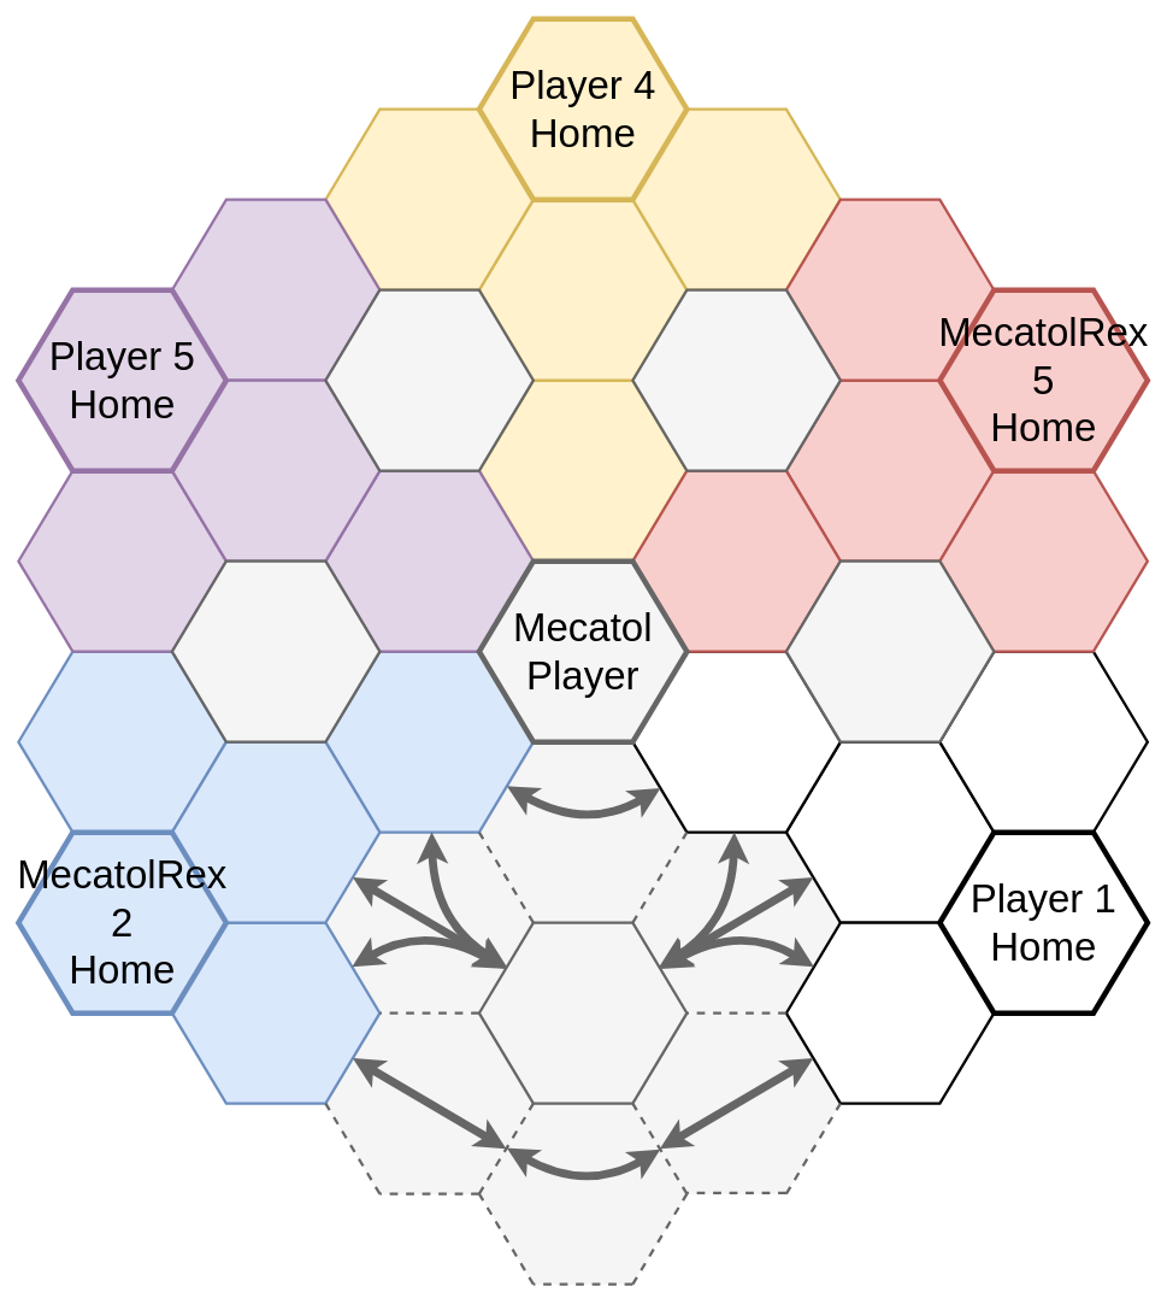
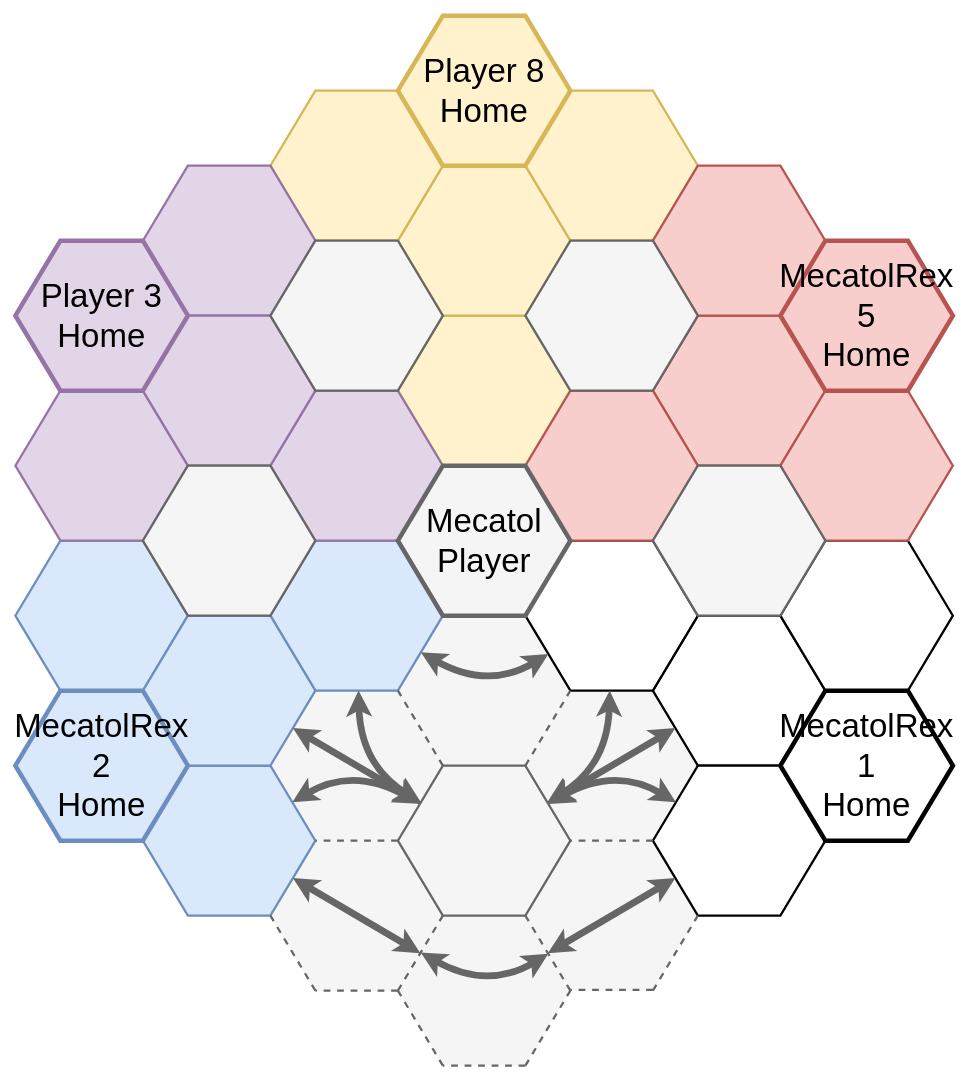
- <mxCell id="47" value="Player 4&lt;br style=&quot;font-size: 44px;&quot;&gt;Home" style="shape=hexagon;perimeter=hexagonPerimeter2;whiteSpace=wrap;html=1;fixedSize=1;size=60;fontSize=44;fontFamily=Helvetica;fillColor=#fff2cc;strokeColor=#d6b656;strokeWidth=6;" parent="1" vertex="1"><mxGeometry x="530" y="20" width="230" height="200" as="geometry" /></mxCell>
+ <mxCell id="47" value="Player 8&lt;br style=&quot;font-size: 44px;&quot;&gt;Home" style="shape=hexagon;perimeter=hexagonPerimeter2;whiteSpace=wrap;html=1;fixedSize=1;size=60;fontSize=44;fontFamily=Helvetica;fillColor=#fff2cc;strokeColor=#d6b656;strokeWidth=6;" parent="1" vertex="1"><mxGeometry x="530" y="20" width="230" height="200" as="geometry" /></mxCell>
- <mxCell id="46" value="Player 5&lt;br style=&quot;font-size: 44px;&quot;&gt;Home" style="shape=hexagon;perimeter=hexagonPerimeter2;whiteSpace=wrap;html=1;fixedSize=1;size=60;fontSize=44;fontFamily=Helvetica;fillColor=#e1d5e7;strokeColor=#9673a6;strokeWidth=6;" parent="1" vertex="1"><mxGeometry x="20" y="320" width="230" height="200" as="geometry" /></mxCell>
+ <mxCell id="46" value="Player 3&lt;br style=&quot;font-size: 44px;&quot;&gt;Home" style="shape=hexagon;perimeter=hexagonPerimeter2;whiteSpace=wrap;html=1;fixedSize=1;size=60;fontSize=44;fontFamily=Helvetica;fillColor=#e1d5e7;strokeColor=#9673a6;strokeWidth=6;" parent="1" vertex="1"><mxGeometry x="20" y="320" width="230" height="200" as="geometry" /></mxCell>
- <mxCell id="44" value="Player 1&lt;br style=&quot;font-size: 44px;&quot;&gt;Home" style="shape=hexagon;perimeter=hexagonPerimeter2;whiteSpace=wrap;html=1;fixedSize=1;size=60;fontSize=44;fontFamily=Helvetica;strokeWidth=6;" parent="1" vertex="1"><mxGeometry x="1040" y="920" width="230" height="200" as="geometry" /></mxCell>
+ <mxCell id="44" value="MecatolRex 1&lt;br style=&quot;font-size: 44px;&quot;&gt;Home" style="shape=hexagon;perimeter=hexagonPerimeter2;whiteSpace=wrap;html=1;fixedSize=1;size=60;fontSize=44;fontFamily=Helvetica;strokeWidth=6;" parent="1" vertex="1"><mxGeometry x="1040" y="920" width="230" height="200" as="geometry" /></mxCell>
